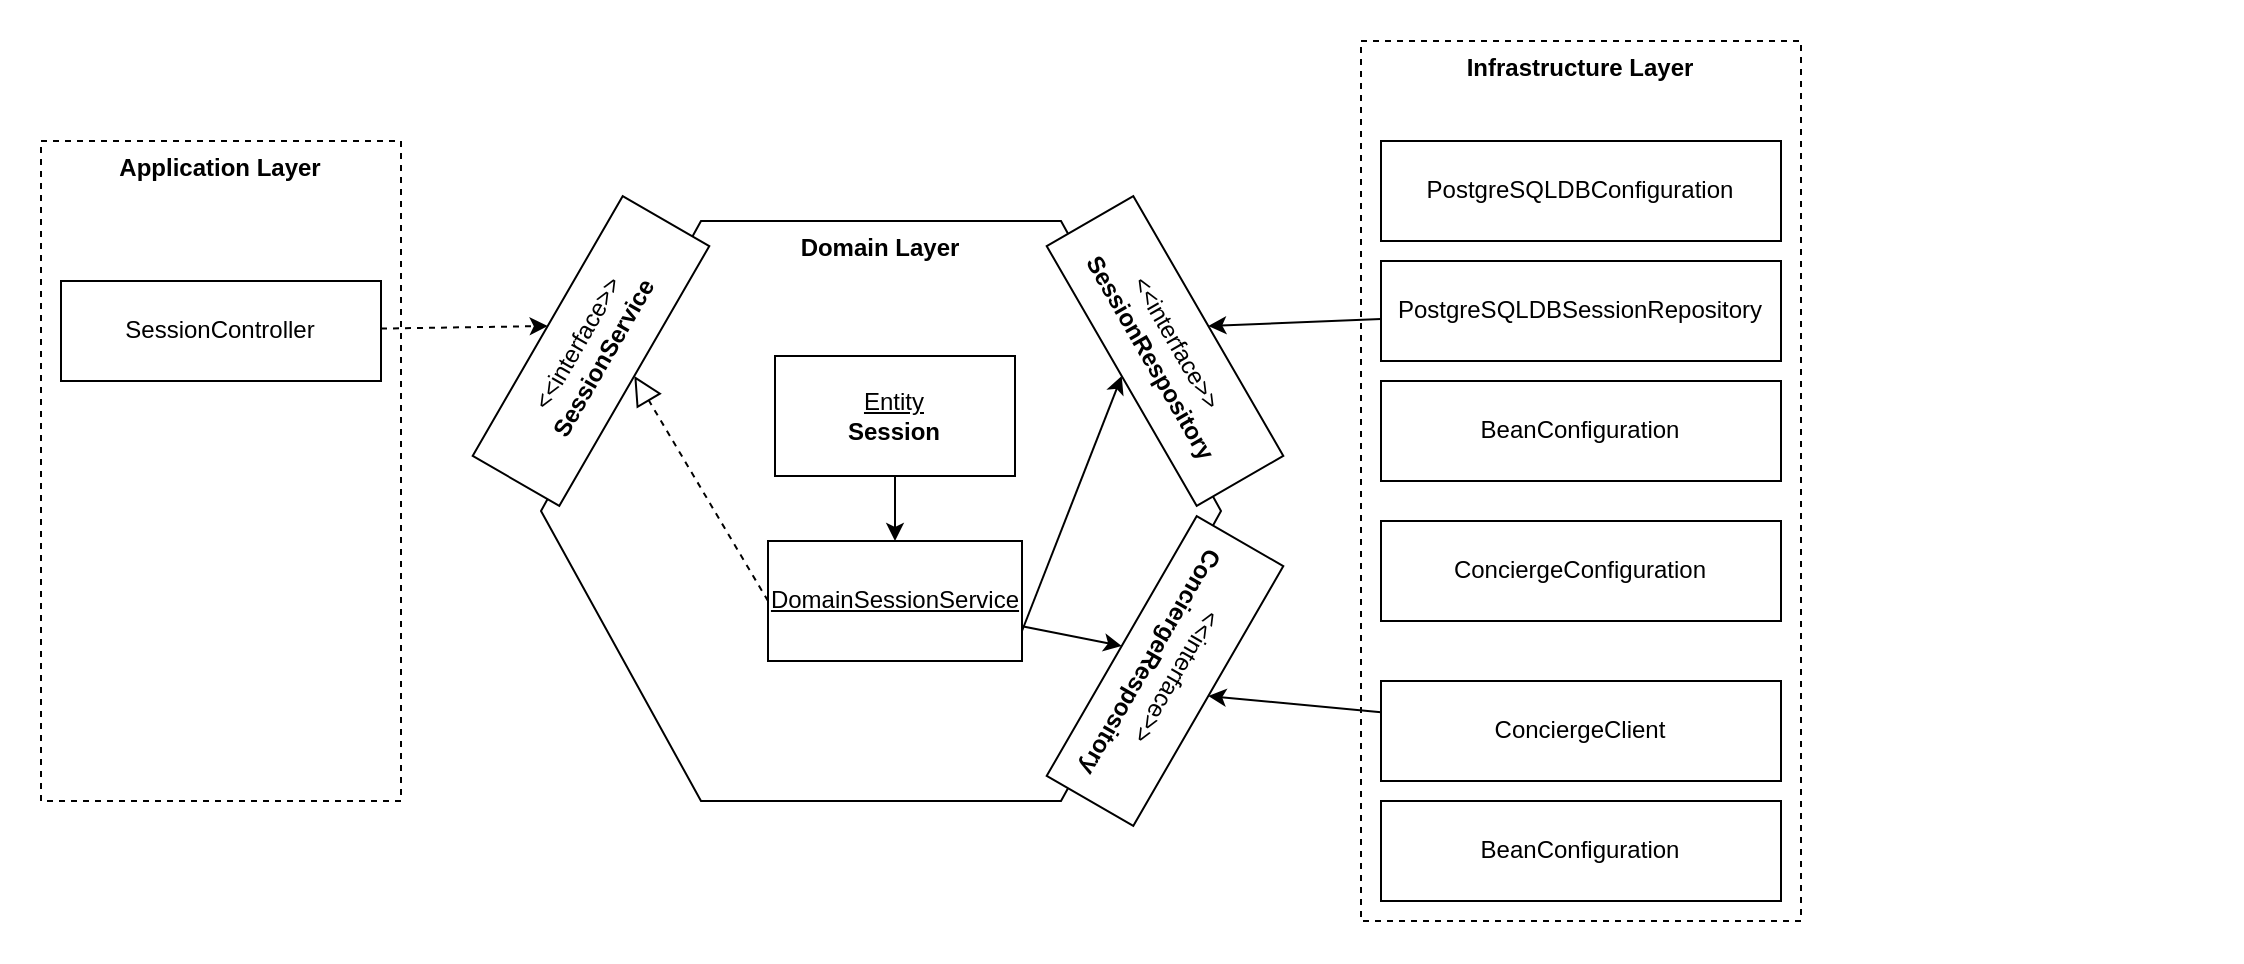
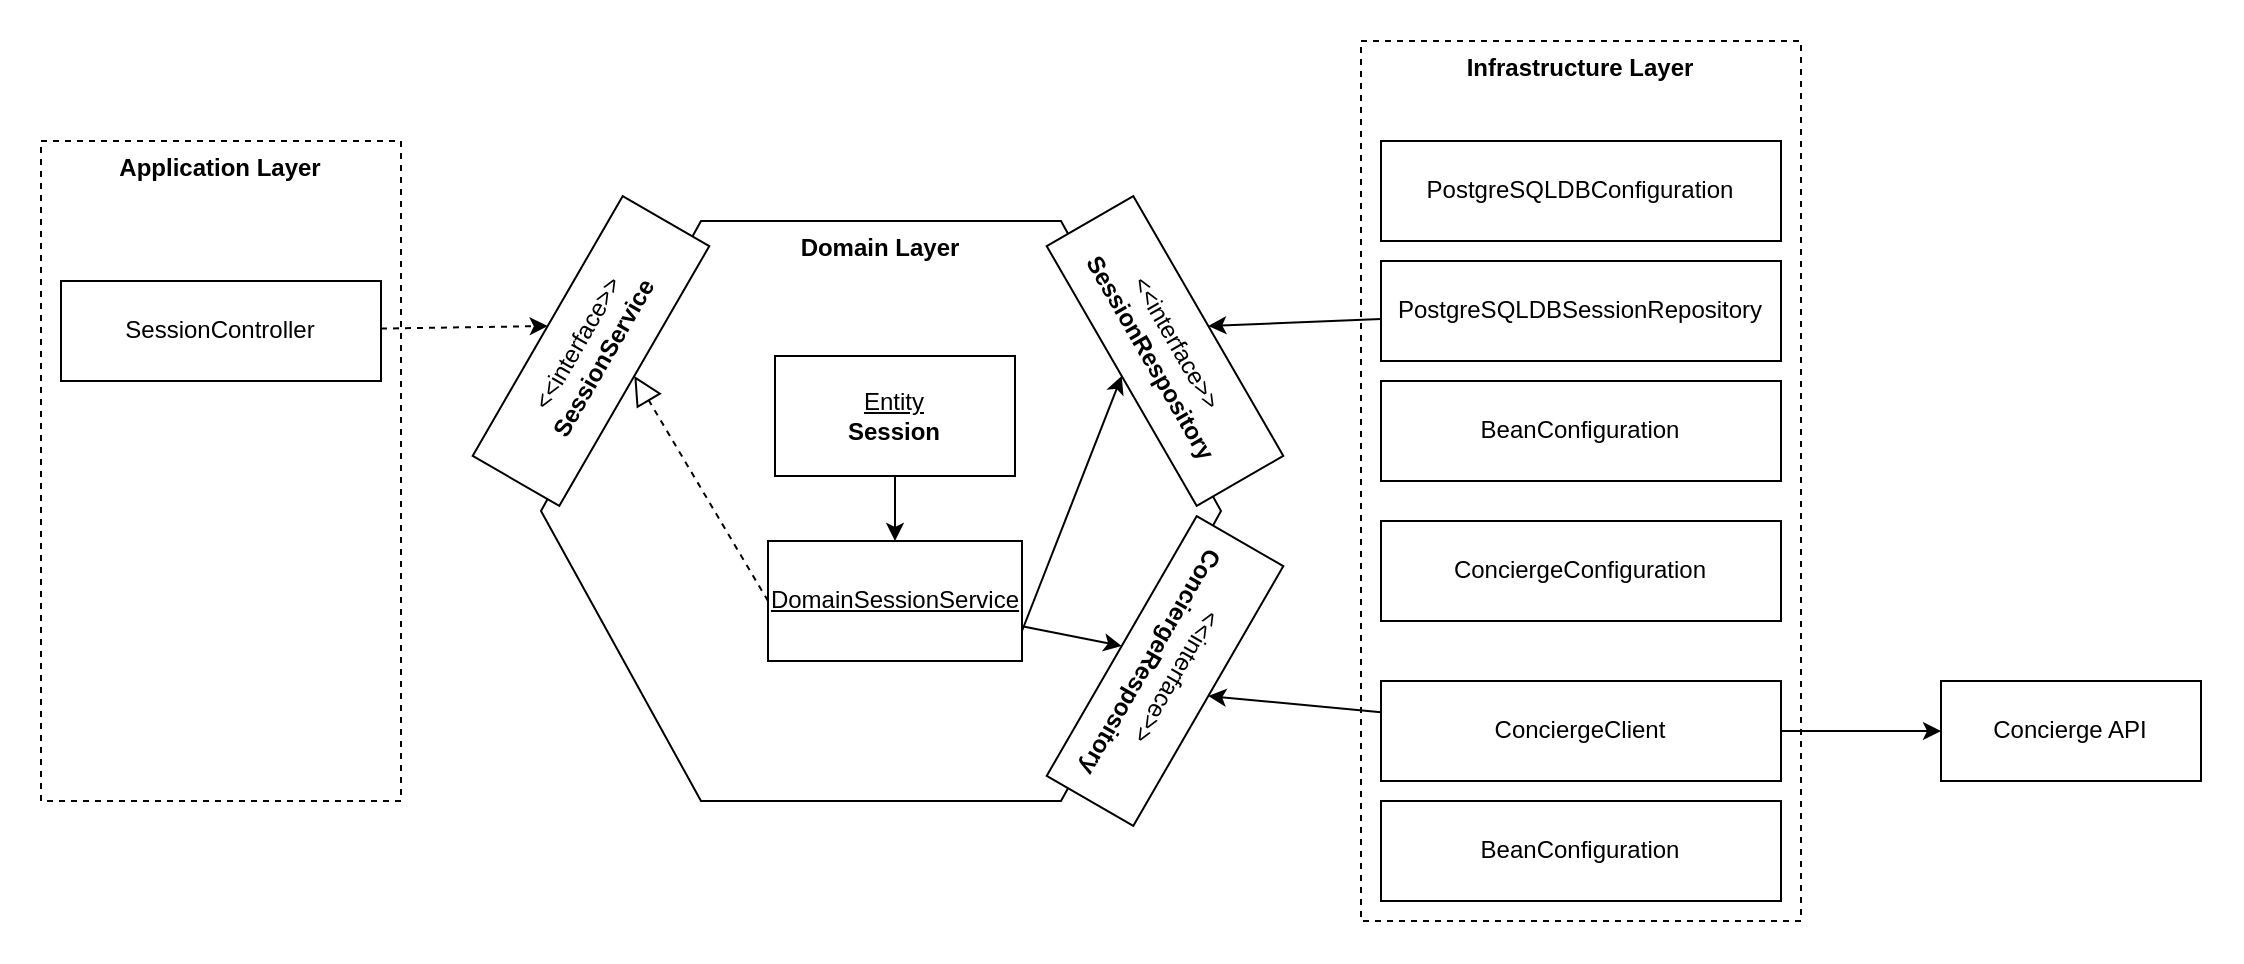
+ <mxCell id="12" value="" style="edgeStyle=none;orthogonalLoop=1;jettySize=auto;html=1;fontColor=default;" parent="1" source="14" target="17" edge="1"><mxGeometry relative="1" as="geometry" /></mxCell>
+ <mxCell id="17" value="Concierge API" style="rounded=0;whiteSpace=wrap;html=1;" parent="1" vertex="1"><mxGeometry x="970" y="340" width="130" height="50" as="geometry" /></mxCell>
